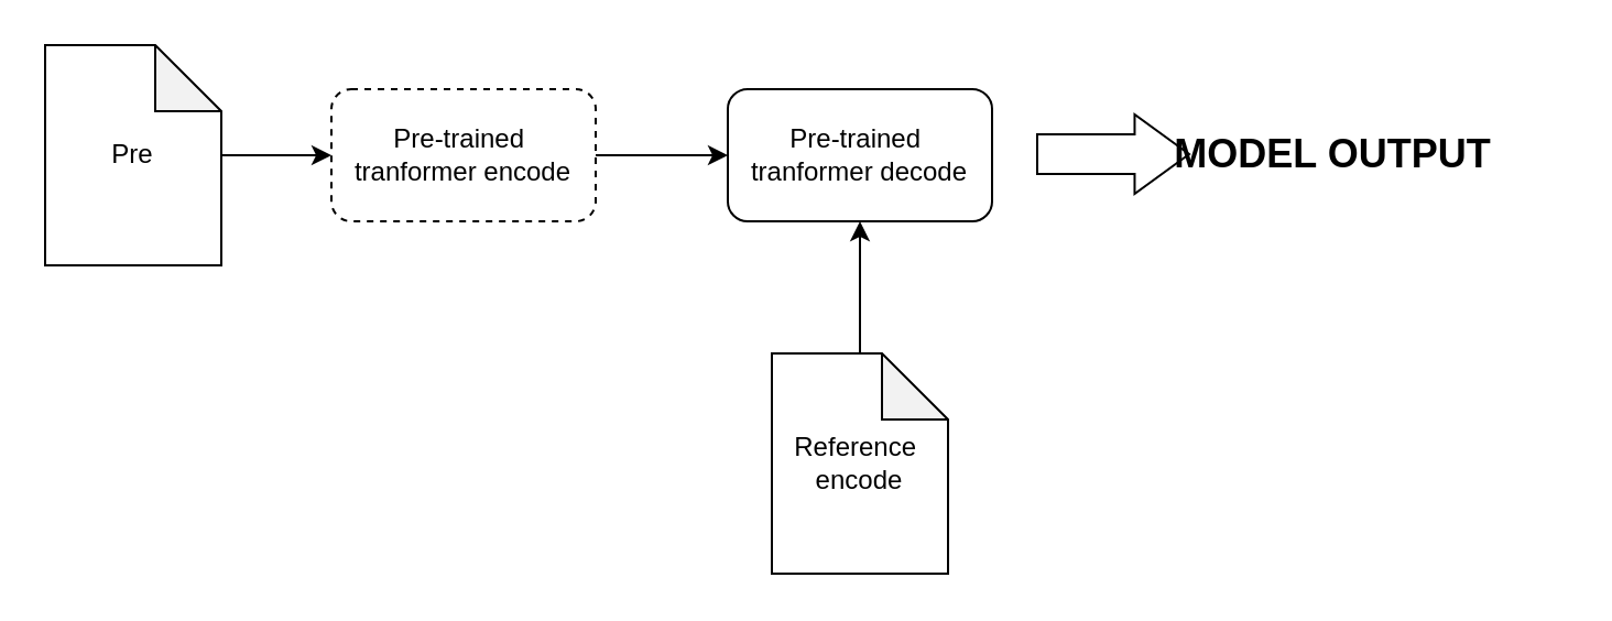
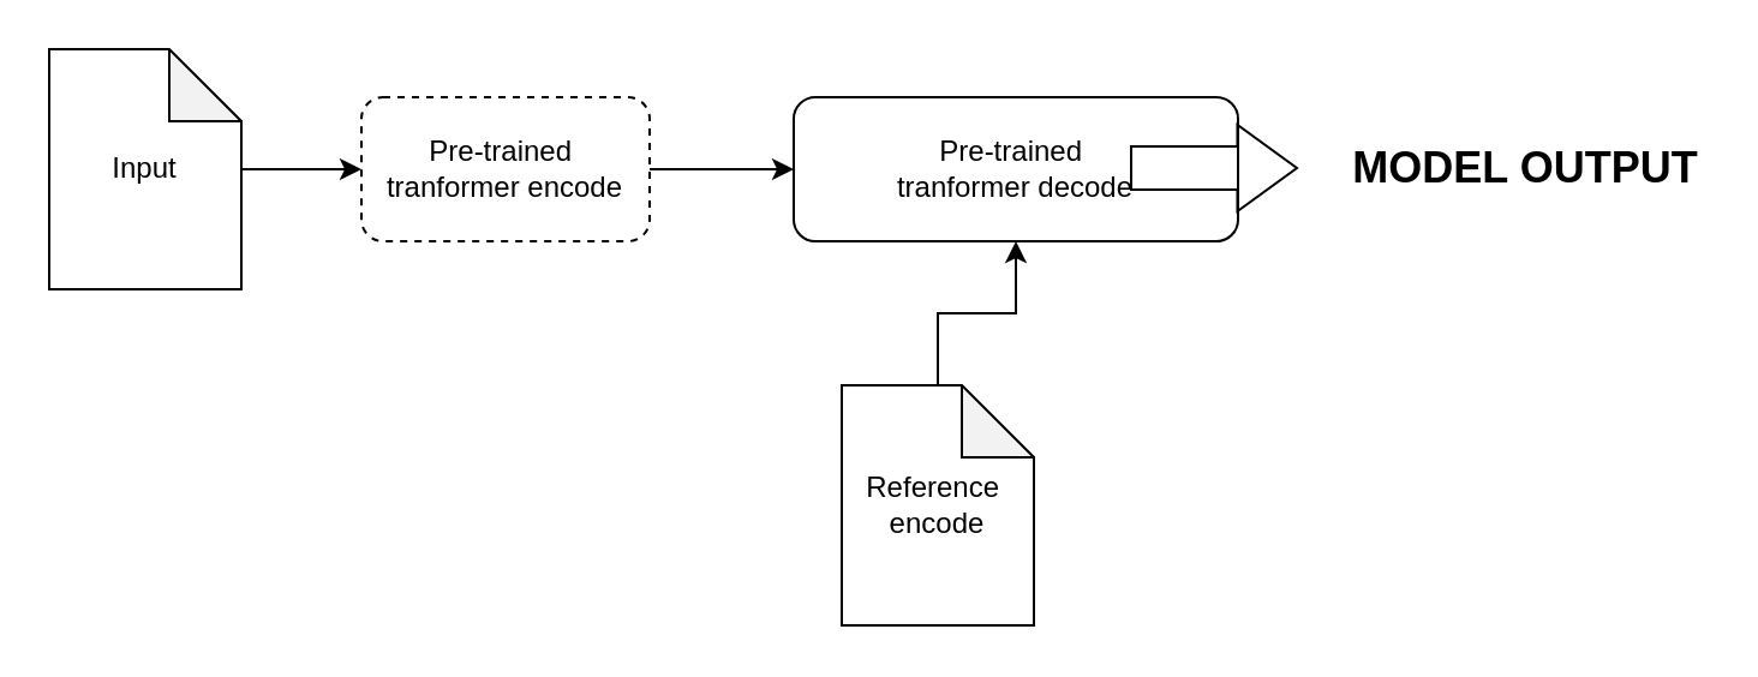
- <mxCell id="3" value="Pre" style="shape=note;whiteSpace=wrap;html=1;backgroundOutline=1;darkOpacity=0.05;" vertex="1" parent="1"><mxGeometry x="20" y="20" width="80" height="100" as="geometry" /></mxCell>
+ <mxCell id="3" value="Input" style="shape=note;whiteSpace=wrap;html=1;backgroundOutline=1;darkOpacity=0.05;" vertex="1" parent="1"><mxGeometry x="20" y="20" width="80" height="100" as="geometry" /></mxCell>
- <mxCell id="6" value="Pre-trained&amp;nbsp;&lt;br&gt;tranformer decode" style="rounded=1;whiteSpace=wrap;html=1;" vertex="1" parent="1"><mxGeometry x="330" y="40" width="120" height="60" as="geometry" /></mxCell>
+ <mxCell id="6" value="Pre-trained&amp;nbsp;&lt;br&gt;tranformer decode" style="rounded=1;whiteSpace=wrap;html=1;" vertex="1" parent="1"><mxGeometry x="330" y="40" width="185" height="60" as="geometry" /></mxCell>
- <mxCell id="8" value="&lt;font style=&quot;font-size: 18px;&quot;&gt;&lt;b&gt;MODEL OUTPUT&lt;/b&gt;&lt;/font&gt;" style="text;html=1;strokeColor=none;fillColor=none;align=center;verticalAlign=middle;whiteSpace=wrap;rounded=0;" vertex="1" parent="1"><mxGeometry x="530" y="55" width="150" height="30" as="geometry" /></mxCell>
+ <mxCell id="8" value="&lt;font style=&quot;font-size: 18px;&quot;&gt;&lt;b&gt;MODEL OUTPUT&lt;/b&gt;&lt;/font&gt;" style="text;html=1;strokeColor=none;fillColor=none;align=center;verticalAlign=middle;whiteSpace=wrap;rounded=0;" vertex="1" parent="1"><mxGeometry x="560" y="55" width="150" height="30" as="geometry" /></mxCell>
